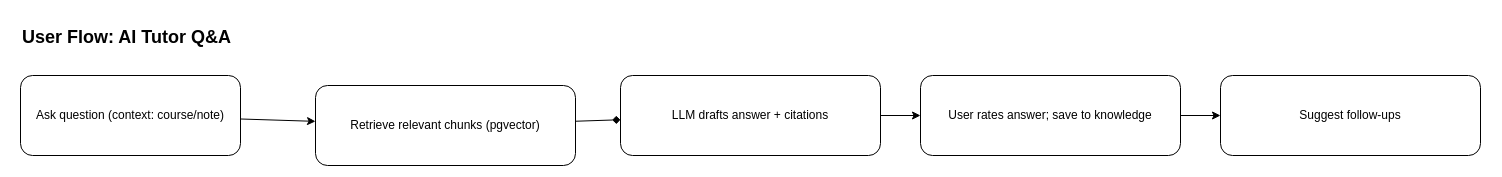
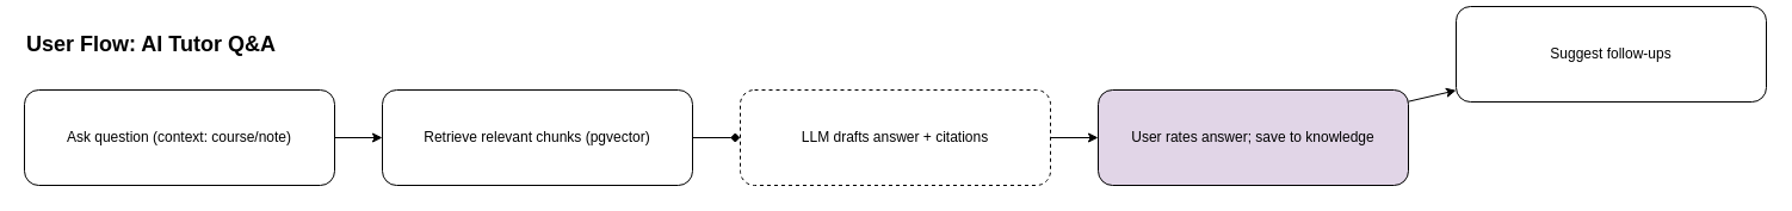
- <mxCell id="3" value="Ask question (context: course/note)" style="rounded=1;whiteSpace=wrap;html=1;" vertex="1" parent="1"><mxGeometry x="20" y="75" width="220" height="80" as="geometry" /></mxCell>
+ <mxCell id="3" value="Ask question (context: course/note)" style="rounded=1;whiteSpace=wrap;html=1;" vertex="1" parent="1"><mxGeometry x="20" y="75" width="260" height="80" as="geometry" /></mxCell>
- <mxCell id="6" value="LLM drafts answer + citations" style="rounded=1;whiteSpace=wrap;html=1;" vertex="1" parent="1"><mxGeometry x="620" y="75" width="260" height="80" as="geometry" /></mxCell>
+ <mxCell id="6" value="LLM drafts answer + citations" style="rounded=1;whiteSpace=wrap;html=1;dashed=1;" vertex="1" parent="1"><mxGeometry x="620" y="75" width="260" height="80" as="geometry" /></mxCell>
- <mxCell id="8" value="User rates answer; save to knowledge" style="rounded=1;whiteSpace=wrap;html=1;" vertex="1" parent="1"><mxGeometry x="920" y="75" width="260" height="80" as="geometry" /></mxCell>
+ <mxCell id="8" value="User rates answer; save to knowledge" style="rounded=1;whiteSpace=wrap;html=1;fillColor=#e1d5e7;" vertex="1" parent="1"><mxGeometry x="920" y="75" width="260" height="80" as="geometry" /></mxCell>
- <mxCell id="10" value="Suggest follow-ups" style="rounded=1;whiteSpace=wrap;html=1;" vertex="1" parent="1"><mxGeometry x="1220" y="75" width="260" height="80" as="geometry" /></mxCell>
+ <mxCell id="10" value="Suggest follow-ups" style="rounded=1;whiteSpace=wrap;html=1;" vertex="1" parent="1"><mxGeometry x="1220" y="5" width="260" height="80" as="geometry" /></mxCell>
- <mxCell id="4" value="Retrieve relevant chunks (pgvector)" style="rounded=1;whiteSpace=wrap;html=1;" vertex="1" parent="1"><mxGeometry x="315" y="85" width="260" height="80" as="geometry" /></mxCell>
+ <mxCell id="4" value="Retrieve relevant chunks (pgvector)" style="rounded=1;whiteSpace=wrap;html=1;" vertex="1" parent="1"><mxGeometry x="320" y="75" width="260" height="80" as="geometry" /></mxCell>
